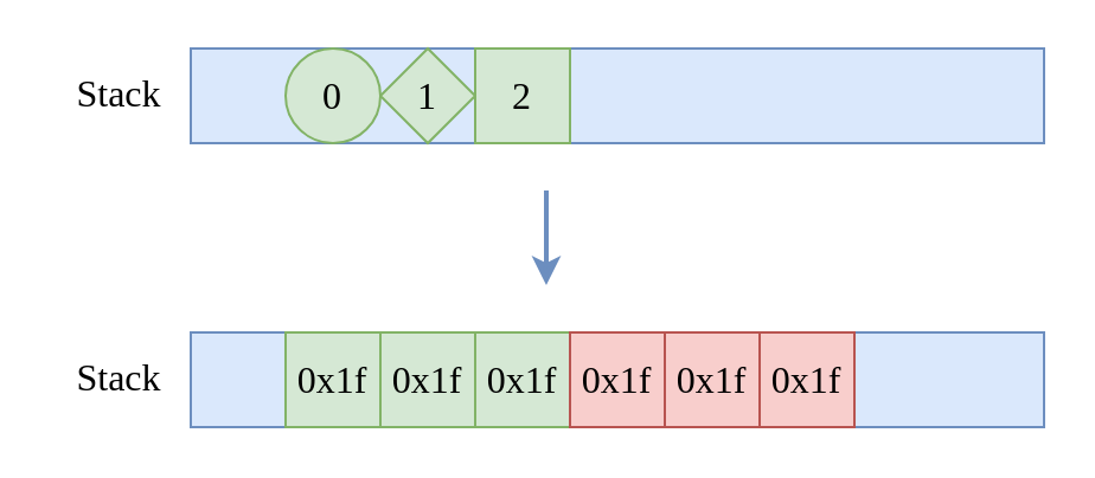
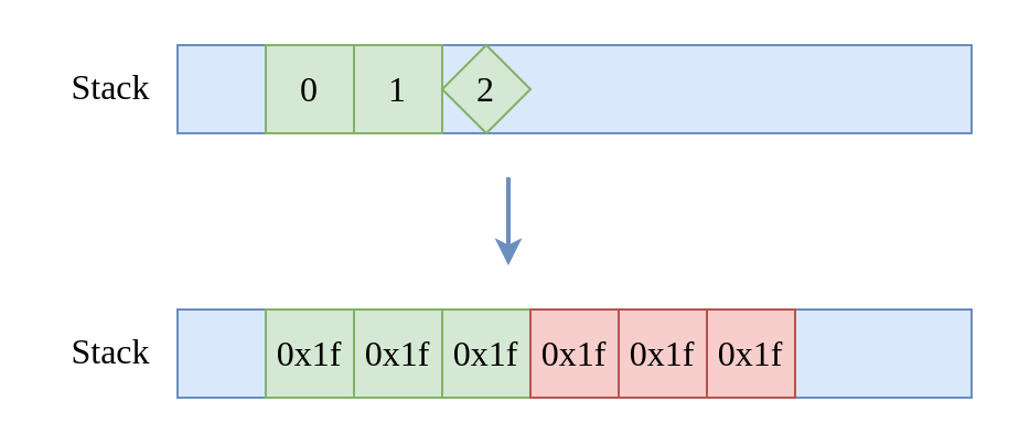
- <mxCell id="6" value="0" style="ellipse;whiteSpace=wrap;html=1;shadow=0;strokeColor=#82b366;strokeWidth=1;fontFamily=Ubuntu;fontSize=16;fontStyle=0;fillColor=#d5e8d4;" parent="1" vertex="1"><mxGeometry x="120" y="20" width="40" height="40" as="geometry" /></mxCell>
+ <mxCell id="6" value="0" style="rounded=0;whiteSpace=wrap;html=1;shadow=0;strokeColor=#82b366;strokeWidth=1;fontFamily=Ubuntu;fontSize=16;fontStyle=0;fillColor=#d5e8d4;" parent="1" vertex="1"><mxGeometry x="120" y="20" width="40" height="40" as="geometry" /></mxCell>
- <mxCell id="4" value="1" style="rhombus;whiteSpace=wrap;html=1;shadow=0;strokeColor=#82b366;strokeWidth=1;fontFamily=Ubuntu;fontSize=16;fontStyle=0;fillColor=#d5e8d4;" parent="1" vertex="1"><mxGeometry x="160" y="20" width="40" height="40" as="geometry" /></mxCell>
+ <mxCell id="4" value="1" style="rounded=0;whiteSpace=wrap;html=1;shadow=0;strokeColor=#82b366;strokeWidth=1;fontFamily=Ubuntu;fontSize=16;fontStyle=0;fillColor=#d5e8d4;" parent="1" vertex="1"><mxGeometry x="160" y="20" width="40" height="40" as="geometry" /></mxCell>
- <mxCell id="5" value="2" style="rounded=0;whiteSpace=wrap;html=1;shadow=0;strokeColor=#82b366;strokeWidth=1;fontFamily=Ubuntu;fontSize=16;fontStyle=0;fillColor=#d5e8d4;" parent="1" vertex="1"><mxGeometry x="200" y="20" width="40" height="40" as="geometry" /></mxCell>
+ <mxCell id="5" value="2" style="rhombus;whiteSpace=wrap;html=1;shadow=0;strokeColor=#82b366;strokeWidth=1;fontFamily=Ubuntu;fontSize=16;fontStyle=0;fillColor=#d5e8d4;" parent="1" vertex="1"><mxGeometry x="200" y="20" width="40" height="40" as="geometry" /></mxCell>
